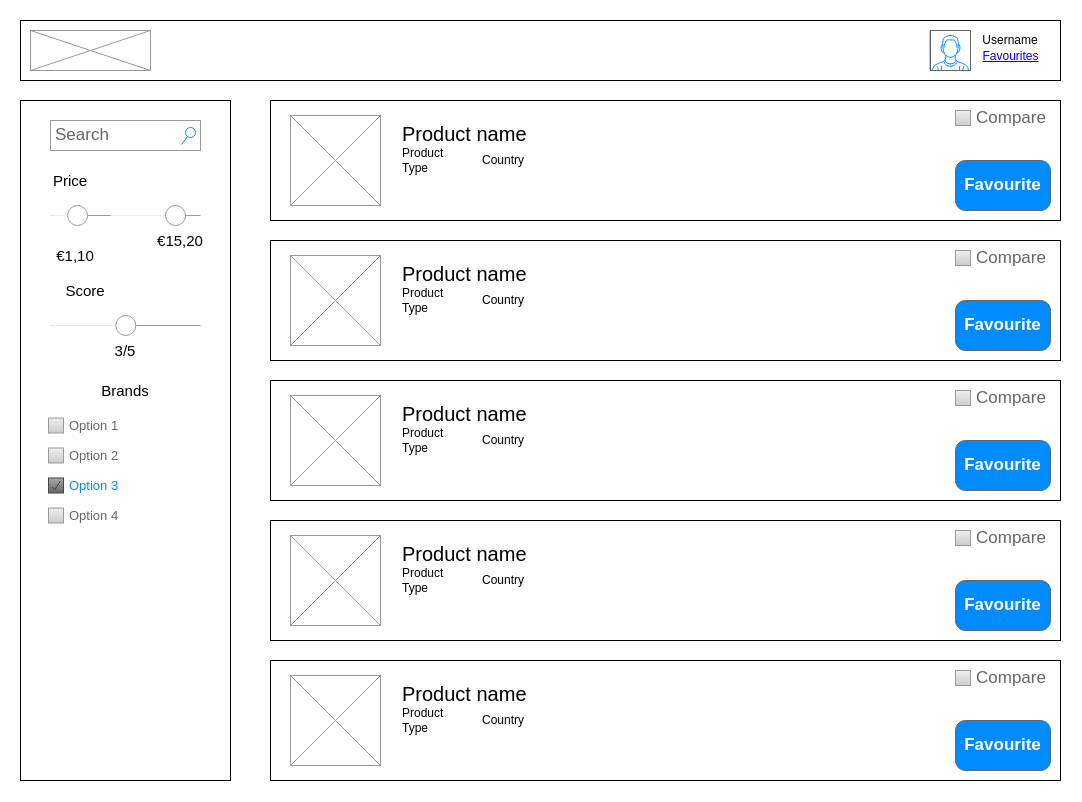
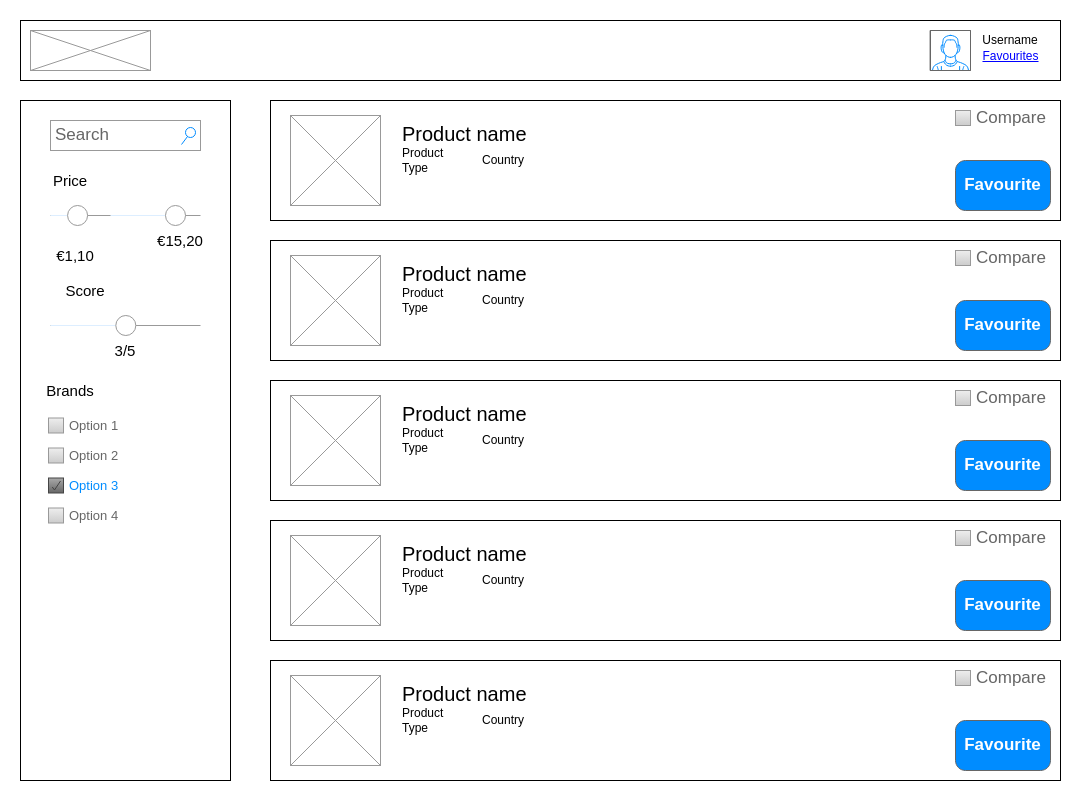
- <mxCell id="11" value="Brands" style="text;html=1;strokeColor=none;fillColor=none;align=center;verticalAlign=middle;whiteSpace=wrap;rounded=0;fontSize=15;" parent="1" vertex="1"><mxGeometry x="105" y="380" width="40" height="20" as="geometry" /></mxCell>
+ <mxCell id="11" value="Brands" style="text;html=1;strokeColor=none;fillColor=none;align=center;verticalAlign=middle;whiteSpace=wrap;rounded=0;fontSize=15;" parent="1" vertex="1"><mxGeometry x="50" y="380" width="40" height="20" as="geometry" /></mxCell>
